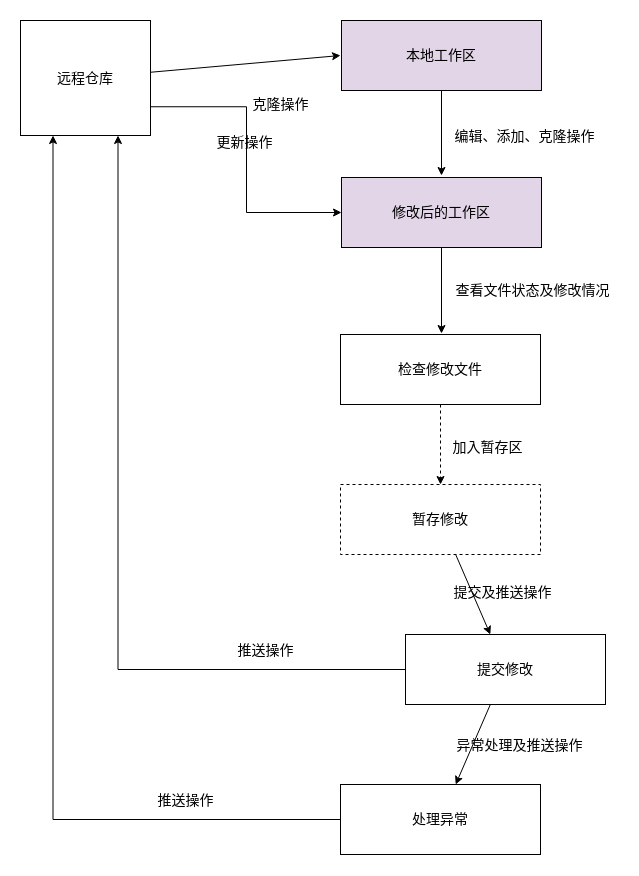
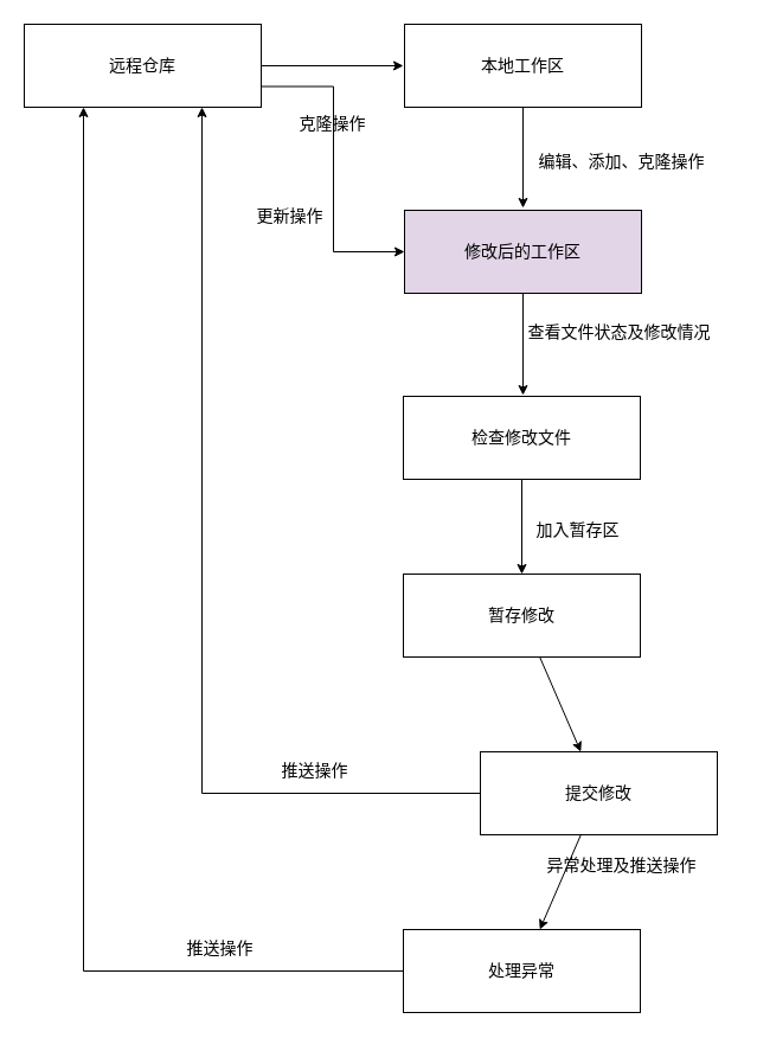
- <mxCell id="5" value="本地工作区" style="rounded=0;whiteSpace=wrap;html=1;fontSize=14;fillColor=#e1d5e7;" parent="1" vertex="1"><mxGeometry x="341" y="20" width="200" height="70" as="geometry" /></mxCell>
+ <mxCell id="5" value="本地工作区" style="rounded=0;whiteSpace=wrap;html=1;fontSize=14;" parent="1" vertex="1"><mxGeometry x="341" y="20" width="200" height="70" as="geometry" /></mxCell>
- <mxCell id="3" value="远程仓库" style="rounded=0;whiteSpace=wrap;html=1;fontSize=14;" parent="1" vertex="1"><mxGeometry x="20" y="20" width="130" height="115" as="geometry" /></mxCell>
+ <mxCell id="3" value="远程仓库" style="rounded=0;whiteSpace=wrap;html=1;fontSize=14;" parent="1" vertex="1"><mxGeometry x="20" y="20" width="200" height="70" as="geometry" /></mxCell>
- <mxCell id="11" value="更新操作" style="text;html=1;align=center;verticalAlign=middle;resizable=0;points=[];autosize=1;strokeColor=none;fillColor=none;fontSize=14;fontStyle=0" parent="1" vertex="1"><mxGeometry x="209" y="132" width="70" height="20" as="geometry" /></mxCell>
+ <mxCell id="11" value="更新操作" style="text;html=1;align=center;verticalAlign=middle;resizable=0;points=[];autosize=1;strokeColor=none;fillColor=none;fontSize=14;fontStyle=0" parent="1" vertex="1"><mxGeometry x="209" y="172" width="70" height="20" as="geometry" /></mxCell>
- <mxCell id="14" value="查看文件状态及修改情况" style="text;html=1;align=center;verticalAlign=middle;resizable=0;points=[];autosize=1;strokeColor=none;fillColor=none;fontSize=14;fontStyle=0" parent="1" vertex="1"><mxGeometry x="447" y="280" width="170" height="20" as="geometry" /></mxCell>
+ <mxCell id="14" value="查看文件状态及修改情况" style="text;html=1;align=center;verticalAlign=middle;resizable=0;points=[];autosize=1;strokeColor=none;fillColor=none;fontSize=14;fontStyle=0" parent="1" vertex="1"><mxGeometry x="437" y="270" width="170" height="20" as="geometry" /></mxCell>
- <mxCell id="12" value="" style="edgeStyle=none;rounded=0;html=1;fontSize=14;dashed=1;" parent="1" source="13" target="16" edge="1"><mxGeometry relative="1" as="geometry" /></mxCell>
+ <mxCell id="12" value="" style="edgeStyle=none;rounded=0;html=1;fontSize=14;" parent="1" source="13" target="16" edge="1"><mxGeometry relative="1" as="geometry" /></mxCell>
- <mxCell id="16" value="暂存修改" style="rounded=0;whiteSpace=wrap;html=1;fontSize=14;dashed=1;" parent="1" vertex="1"><mxGeometry x="340" y="484" width="200" height="70" as="geometry" /></mxCell>
+ <mxCell id="16" value="暂存修改" style="rounded=0;whiteSpace=wrap;html=1;fontSize=14;" parent="1" vertex="1"><mxGeometry x="340" y="484" width="200" height="70" as="geometry" /></mxCell>
- <mxCell id="26" value="提交及推送操作" style="text;html=1;align=center;verticalAlign=middle;resizable=0;points=[];autosize=1;strokeColor=none;fillColor=none;fontSize=14;fontStyle=0" vertex="1" parent="1"><mxGeometry x="447" y="582" width="110" height="20" as="geometry" /></mxCell>
- <mxCell id="20" value="异常处理及推送操作" style="text;html=1;align=center;verticalAlign=middle;resizable=0;points=[];autosize=1;strokeColor=none;fillColor=none;fontSize=14;fontStyle=0" parent="1" vertex="1"><mxGeometry x="449" y="735" width="140" height="20" as="geometry" /></mxCell>
+ <mxCell id="20" value="异常处理及推送操作" style="text;html=1;align=center;verticalAlign=middle;resizable=0;points=[];autosize=1;strokeColor=none;fillColor=none;fontSize=14;fontStyle=0" parent="1" vertex="1"><mxGeometry x="454" y="720" width="140" height="20" as="geometry" /></mxCell>
